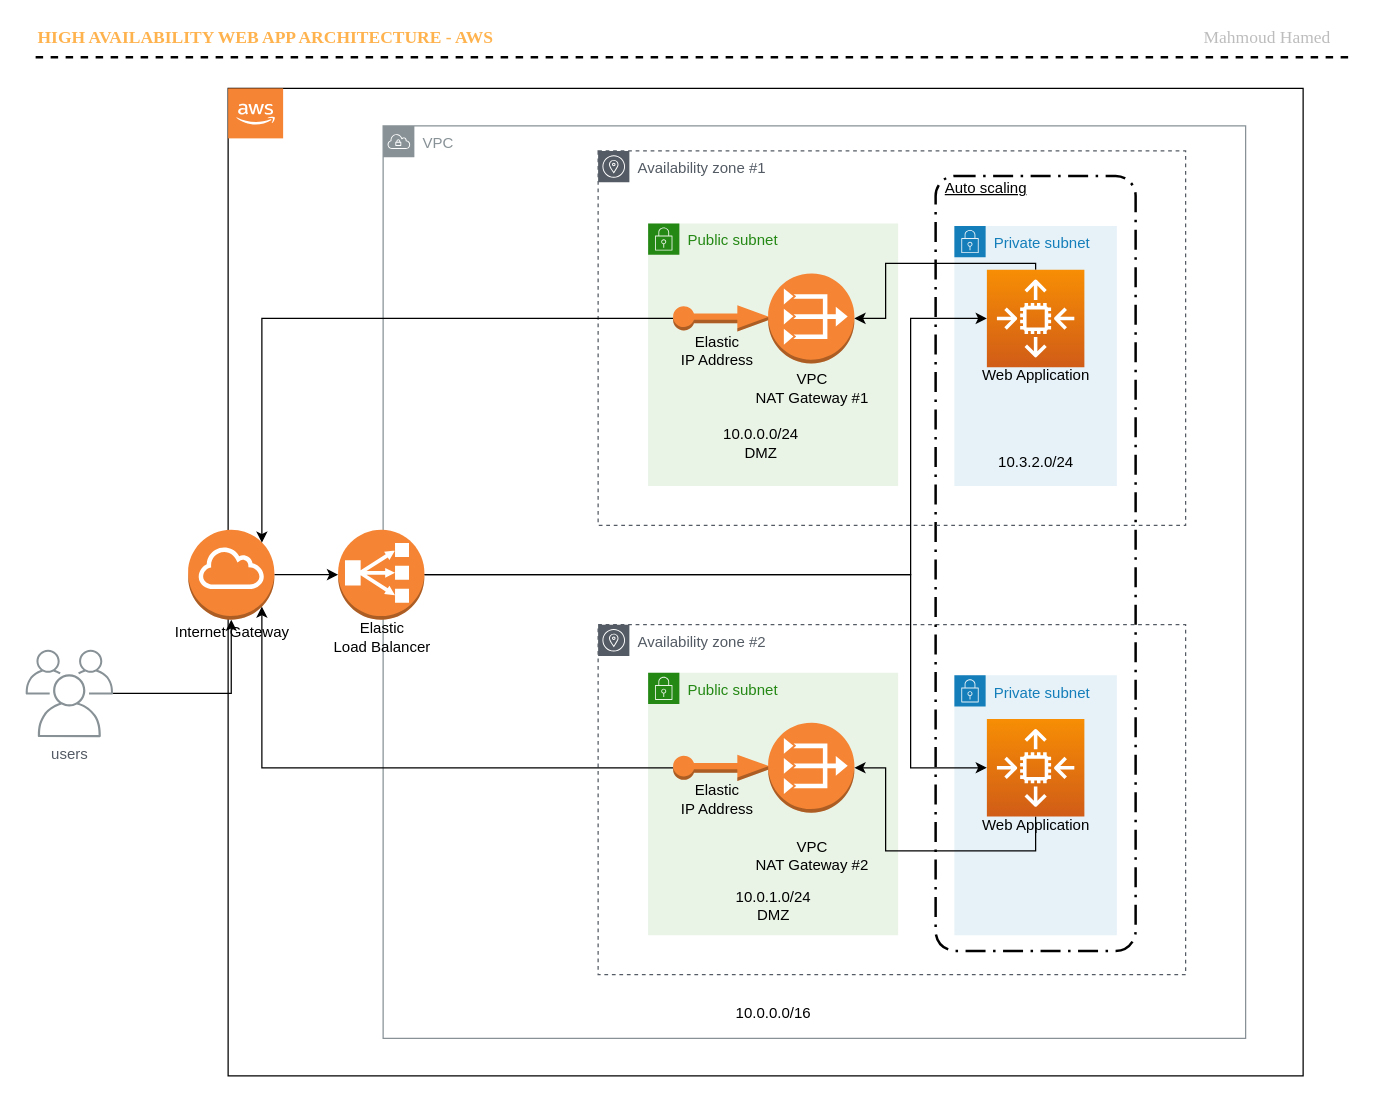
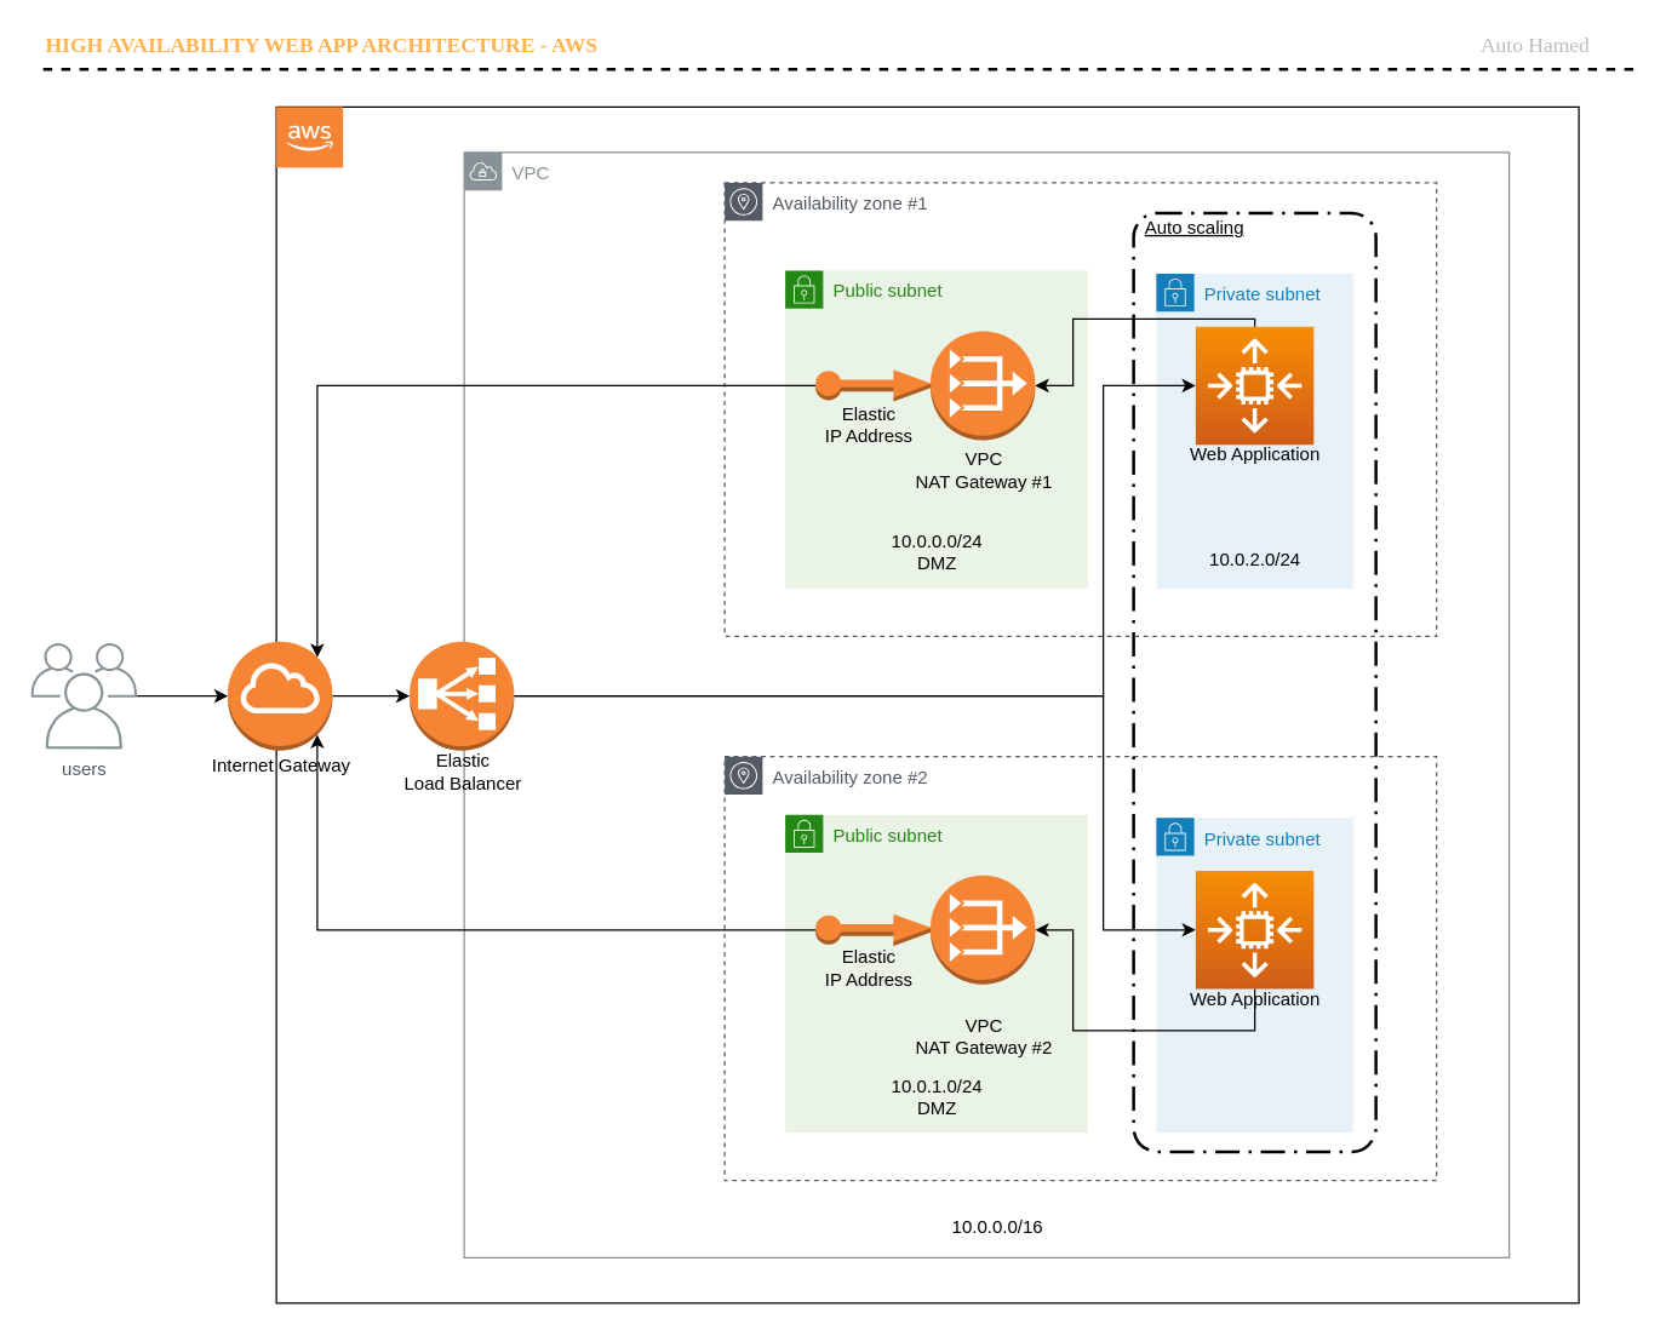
- <mxCell id="43" value="Mahmoud Hamed" style="text;html=1;align=center;verticalAlign=middle;resizable=0;points=[];autosize=1;strokeColor=none;fillColor=none;fontSize=14;fontFamily=Georgia;fontColor=#BDBDBD;" vertex="1" parent="1"><mxGeometry x="948" y="20" width="130" height="20" as="geometry" /></mxCell>
+ <mxCell id="43" value="Auto Hamed" style="text;html=1;align=center;verticalAlign=middle;resizable=0;points=[];autosize=1;strokeColor=none;fillColor=none;fontSize=14;fontFamily=Georgia;fontColor=#BDBDBD;" vertex="1" parent="1"><mxGeometry x="948" y="20" width="130" height="20" as="geometry" /></mxCell>
- <mxCell id="9" value="10.0.0.0/24&lt;br&gt;DMZ" style="text;html=1;align=center;verticalAlign=middle;resizable=0;points=[];autosize=1;strokeColor=none;fillColor=none;" vertex="1" parent="8"><mxGeometry x="50" y="161" width="80" height="30" as="geometry" /></mxCell>
+ <mxCell id="9" value="10.0.0.0/24&lt;br&gt;DMZ" style="text;html=1;align=center;verticalAlign=middle;resizable=0;points=[];autosize=1;strokeColor=none;fillColor=none;" vertex="1" parent="8"><mxGeometry x="60" y="171" width="80" height="30" as="geometry" /></mxCell>
- <mxCell id="11" value="10.3.2.0/24" style="text;html=1;align=center;verticalAlign=middle;resizable=0;points=[];autosize=1;strokeColor=none;fillColor=none;" vertex="1" parent="10"><mxGeometry x="25" y="179" width="80" height="20" as="geometry" /></mxCell>
+ <mxCell id="11" value="10.0.2.0/24" style="text;html=1;align=center;verticalAlign=middle;resizable=0;points=[];autosize=1;strokeColor=none;fillColor=none;" vertex="1" parent="10"><mxGeometry x="25" y="179" width="80" height="20" as="geometry" /></mxCell>
- <mxCell id="13" value="users" style="sketch=0;outlineConnect=0;gradientColor=none;fontColor=#545B64;strokeColor=none;fillColor=#879196;dashed=0;verticalLabelPosition=bottom;verticalAlign=top;align=center;html=1;fontSize=12;fontStyle=0;aspect=fixed;shape=mxgraph.aws4.illustration_users;pointerEvents=1" vertex="1" parent="1"><mxGeometry x="20" y="519" width="70" height="70" as="geometry" /></mxCell>
+ <mxCell id="13" value="users" style="sketch=0;outlineConnect=0;gradientColor=none;fontColor=#545B64;strokeColor=none;fillColor=#879196;dashed=0;verticalLabelPosition=bottom;verticalAlign=top;align=center;html=1;fontSize=12;fontStyle=0;aspect=fixed;shape=mxgraph.aws4.illustration_users;pointerEvents=1" vertex="1" parent="1"><mxGeometry x="20" y="424" width="70" height="70" as="geometry" /></mxCell>
- <mxCell id="44" value="10.0.0.0/16" style="text;html=1;align=center;verticalAlign=middle;resizable=0;points=[];autosize=1;strokeColor=none;fillColor=none;fontSize=12;fontFamily=Helvetica;fontColor=#000000;" vertex="1" parent="1"><mxGeometry x="578" y="800" width="80" height="20" as="geometry" /></mxCell>
+ <mxCell id="44" value="10.0.0.0/16" style="text;html=1;align=center;verticalAlign=middle;resizable=0;points=[];autosize=1;strokeColor=none;fillColor=none;fontSize=12;fontFamily=Helvetica;fontColor=#000000;" vertex="1" parent="1"><mxGeometry x="618" y="800" width="80" height="20" as="geometry" /></mxCell>
